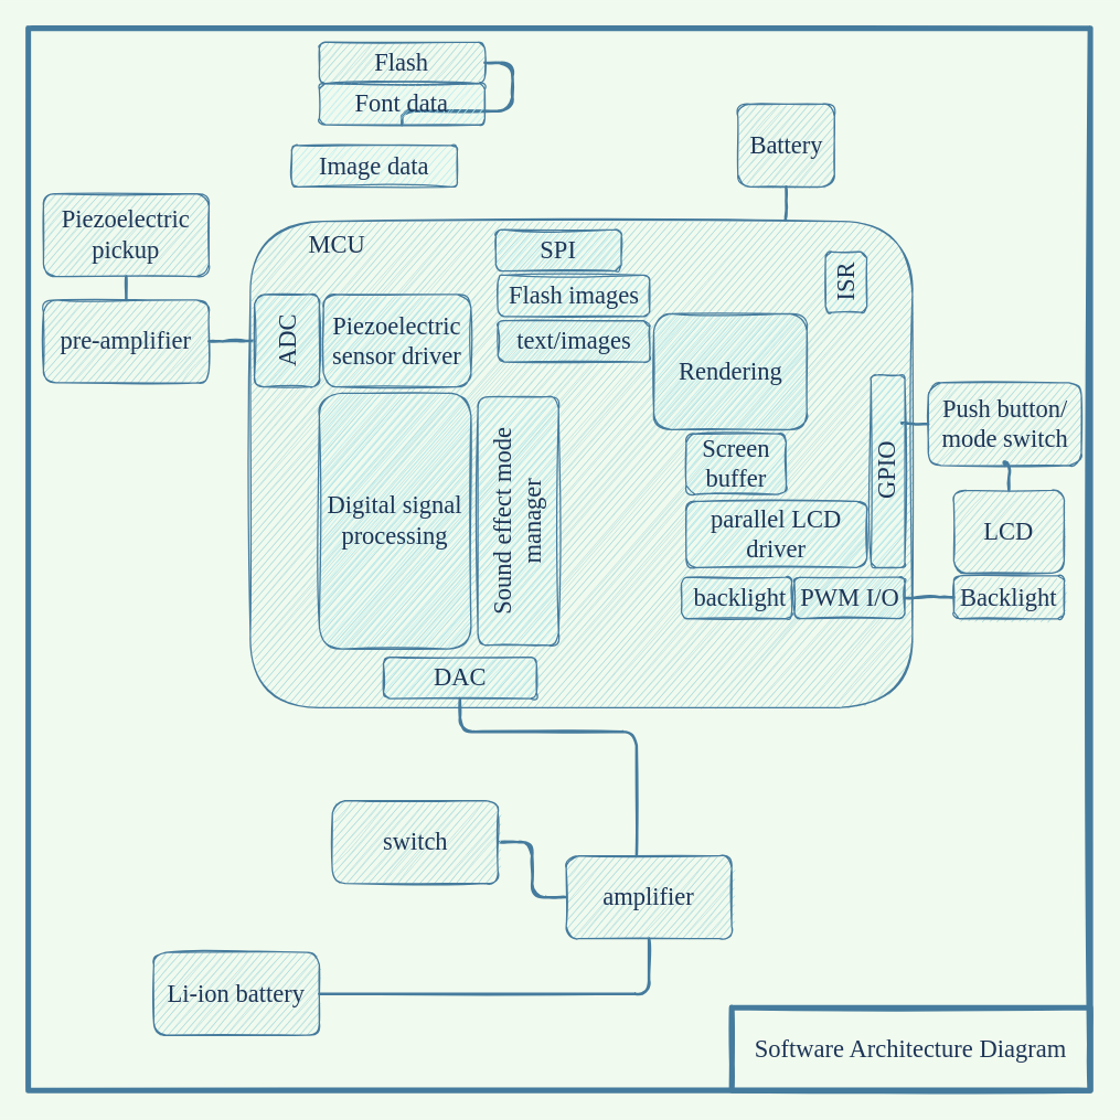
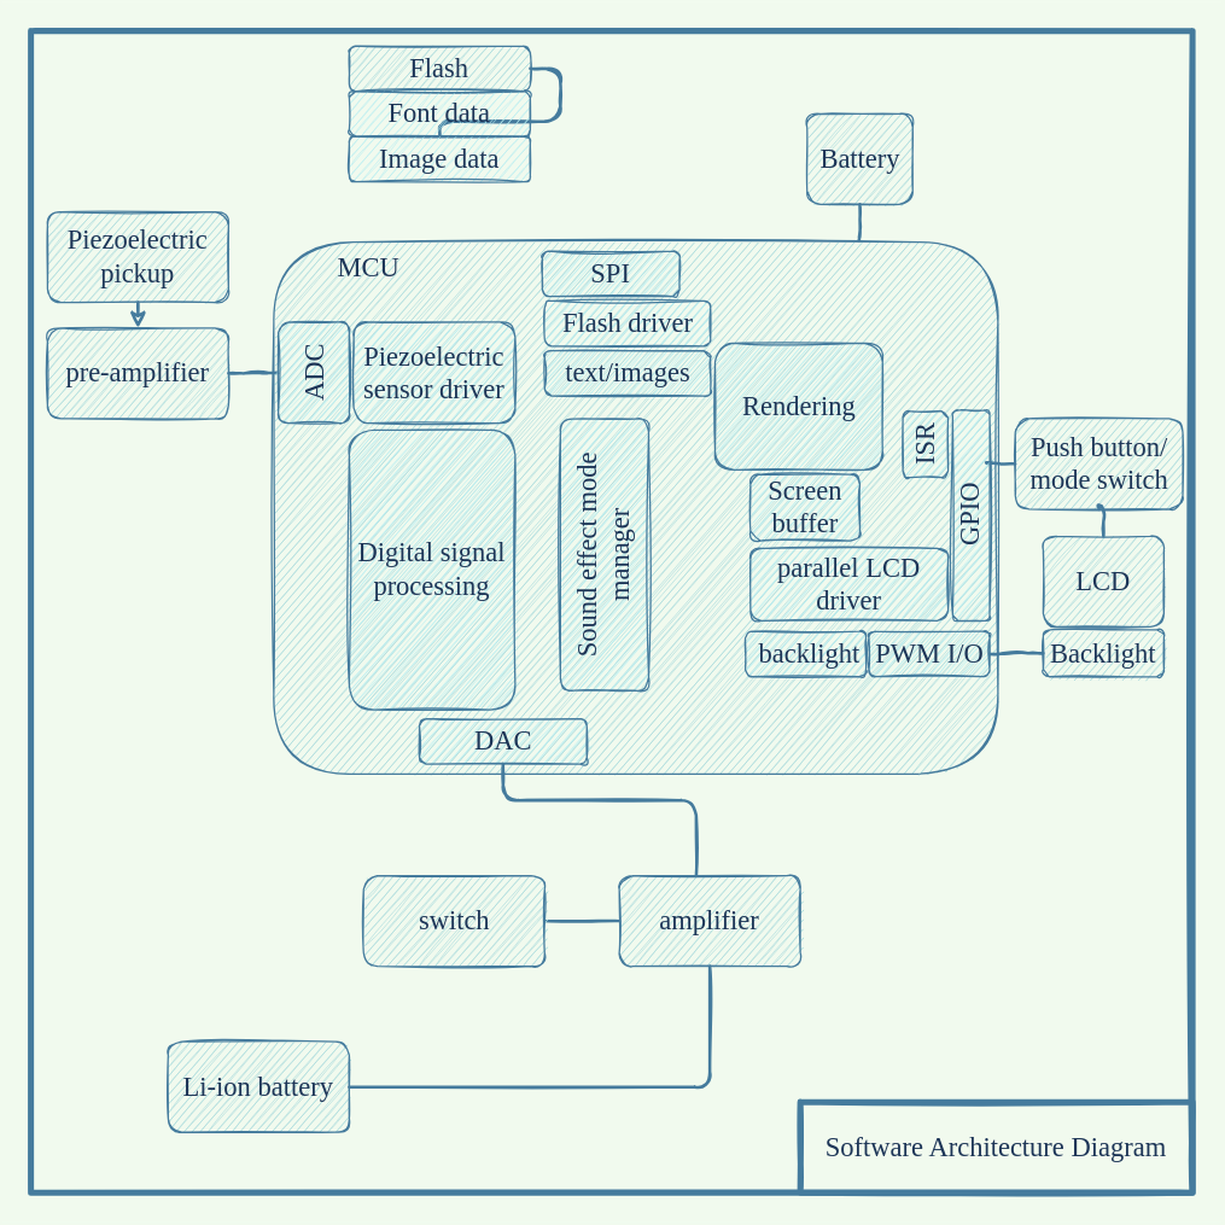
- <mxCell id="35" value="&lt;font face=&quot;Computer Modern&quot; style=&quot;font-size: 18px&quot;&gt;Image data&lt;/font&gt;" style="rounded=1;whiteSpace=wrap;html=1;fillColor=#B7EEF0;strokeColor=#457B9D;fontColor=#1D3557;sketch=1;" parent="1" vertex="1"><mxGeometry x="211" y="105" width="120" height="30" as="geometry" /></mxCell>
+ <mxCell id="35" value="&lt;font face=&quot;Computer Modern&quot; style=&quot;font-size: 18px&quot;&gt;Image data&lt;/font&gt;" style="rounded=1;whiteSpace=wrap;html=1;fillColor=#B7EEF0;strokeColor=#457B9D;fontColor=#1D3557;sketch=1;" parent="1" vertex="1"><mxGeometry x="231" y="90" width="120" height="30" as="geometry" /></mxCell>
- <mxCell id="41" value="&lt;font face=&quot;Computer Modern&quot; style=&quot;font-size: 18px&quot;&gt;ISR&lt;/font&gt;" style="rounded=1;whiteSpace=wrap;html=1;fillColor=#B7EEF0;strokeColor=#457B9D;fontColor=#1D3557;labelBackgroundColor=none;horizontal=0;sketch=1;" parent="1" vertex="1"><mxGeometry x="598" y="182" width="30" height="44" as="geometry" /></mxCell>
+ <mxCell id="41" value="&lt;font face=&quot;Computer Modern&quot; style=&quot;font-size: 18px&quot;&gt;ISR&lt;/font&gt;" style="rounded=1;whiteSpace=wrap;html=1;fillColor=#B7EEF0;strokeColor=#457B9D;fontColor=#1D3557;labelBackgroundColor=none;horizontal=0;sketch=1;" parent="1" vertex="1"><mxGeometry x="598" y="272" width="30" height="44" as="geometry" /></mxCell>
- <mxCell id="3" style="edgeStyle=orthogonalEdgeStyle;curved=0;rounded=1;orthogonalLoop=1;jettySize=auto;html=1;exitX=0.5;exitY=1;exitDx=0;exitDy=0;entryX=0.5;entryY=0;entryDx=0;entryDy=0;labelBackgroundColor=#A8DADC;fontFamily=Computer Modern;fontSource=https%3A%2F%2Fwww.fontsquirrel.com%2Ffonts%2Fcomputer-modern;fontSize=18;fontColor=#1D3557;endArrow=none;endFill=0;strokeColor=#457B9D;strokeWidth=2;fillColor=#A8DADC;sketch=1;" parent="1" source="4" target="6" edge="1"><mxGeometry relative="1" as="geometry" /></mxCell>
+ <mxCell id="3" style="edgeStyle=orthogonalEdgeStyle;curved=0;rounded=1;orthogonalLoop=1;jettySize=auto;html=1;exitX=0.5;exitY=1;exitDx=0;exitDy=0;entryX=0.5;entryY=0;entryDx=0;entryDy=0;labelBackgroundColor=#A8DADC;fontFamily=Computer Modern;fontSource=https%3A%2F%2Fwww.fontsquirrel.com%2Ffonts%2Fcomputer-modern;fontSize=18;fontColor=#1D3557;endArrow=classic;endFill=0;strokeColor=#457B9D;strokeWidth=2;fillColor=#A8DADC;sketch=1;" parent="1" source="4" target="6" edge="1"><mxGeometry relative="1" as="geometry" /></mxCell>
- <mxCell id="36" value="&lt;font face=&quot;Computer Modern&quot; style=&quot;font-size: 18px&quot;&gt;Flash images&lt;/font&gt;" style="rounded=1;whiteSpace=wrap;html=1;fillColor=#B7EEF0;strokeColor=#457B9D;fontColor=#1D3557;sketch=1;" parent="1" vertex="1"><mxGeometry x="360.5" y="199" width="110" height="30" as="geometry" /></mxCell>
+ <mxCell id="36" value="&lt;font face=&quot;Computer Modern&quot; style=&quot;font-size: 18px&quot;&gt;Flash driver&lt;/font&gt;" style="rounded=1;whiteSpace=wrap;html=1;fillColor=#B7EEF0;strokeColor=#457B9D;fontColor=#1D3557;sketch=1;" parent="1" vertex="1"><mxGeometry x="360.5" y="199" width="110" height="30" as="geometry" /></mxCell>
- <mxCell id="37" value="&lt;font face=&quot;Computer Modern&quot; style=&quot;font-size: 18px&quot;&gt;Sound effect mode manager&lt;/font&gt;" style="rounded=1;whiteSpace=wrap;html=1;fillColor=#B7EEF0;strokeColor=#457B9D;fontColor=#1D3557;labelBackgroundColor=none;horizontal=0;sketch=1;" parent="1" vertex="1"><mxGeometry x="346" y="287.25" width="58.5" height="180" as="geometry" /></mxCell>
+ <mxCell id="37" value="&lt;font face=&quot;Computer Modern&quot; style=&quot;font-size: 18px&quot;&gt;Sound effect mode manager&lt;/font&gt;" style="rounded=1;whiteSpace=wrap;html=1;fillColor=#B7EEF0;strokeColor=#457B9D;fontColor=#1D3557;labelBackgroundColor=none;horizontal=0;sketch=1;" parent="1" vertex="1"><mxGeometry x="371" y="277.25" width="58.5" height="180" as="geometry" /></mxCell>
- <mxCell id="11" value="&lt;font face=&quot;Computer Modern&quot; style=&quot;font-size: 18px&quot;&gt;amplifier&lt;/font&gt;" style="rounded=1;whiteSpace=wrap;html=1;fillColor=#A8DADC;strokeColor=#457B9D;fontColor=#1D3557;sketch=1;" parent="1" vertex="1"><mxGeometry x="410" y="620" width="120" height="60" as="geometry" /></mxCell>
+ <mxCell id="11" value="&lt;font face=&quot;Computer Modern&quot; style=&quot;font-size: 18px&quot;&gt;amplifier&lt;/font&gt;" style="rounded=1;whiteSpace=wrap;html=1;fillColor=#A8DADC;strokeColor=#457B9D;fontColor=#1D3557;sketch=1;" parent="1" vertex="1"><mxGeometry x="410" y="580" width="120" height="60" as="geometry" /></mxCell>
